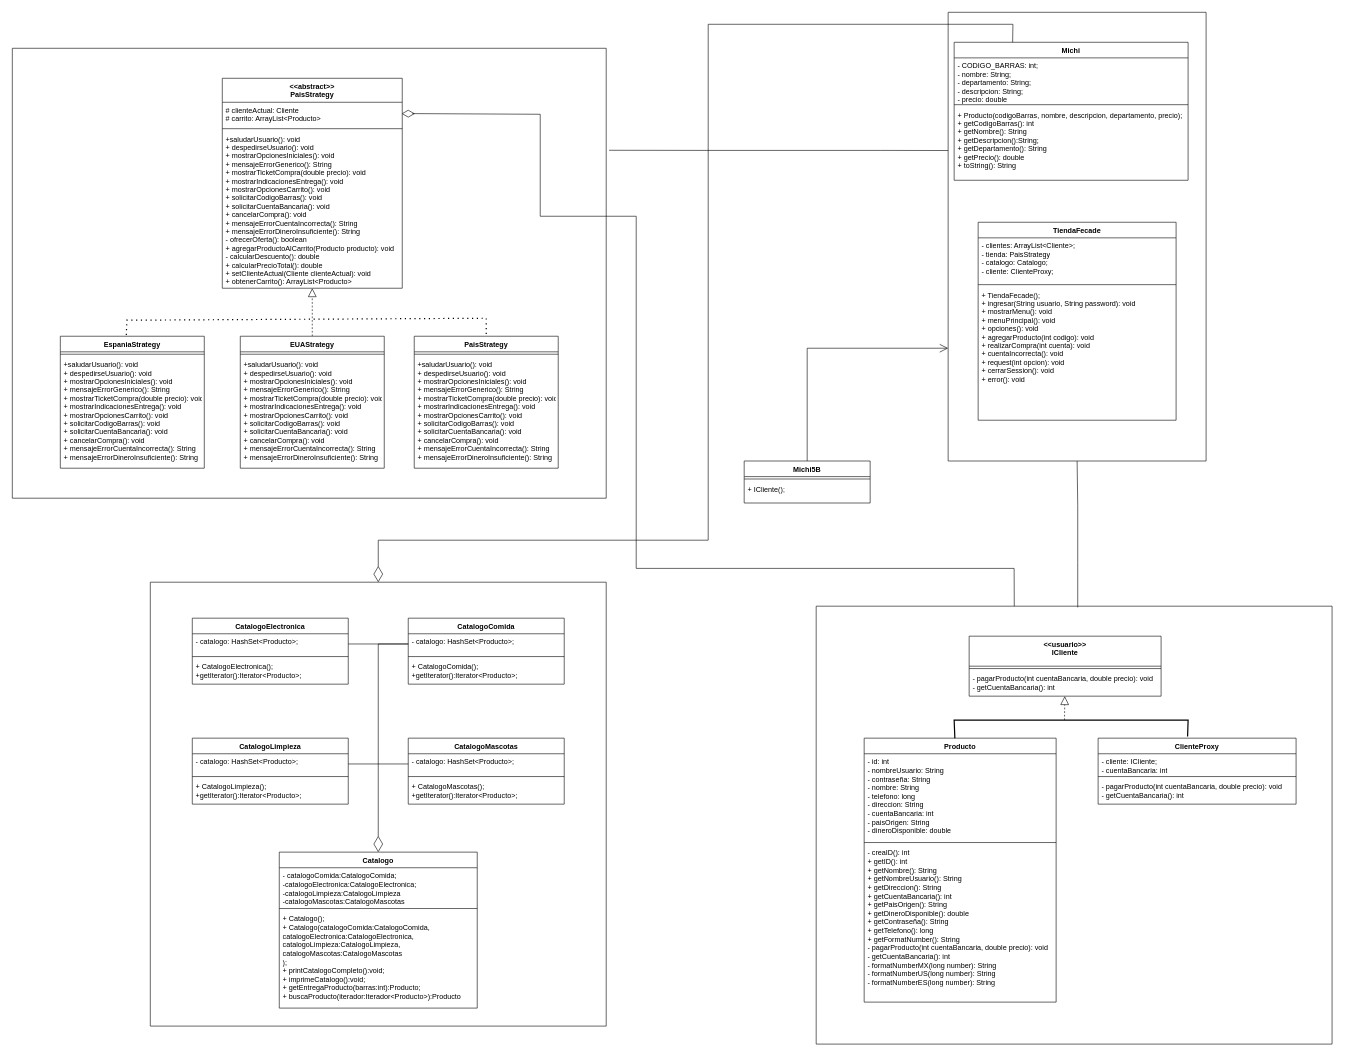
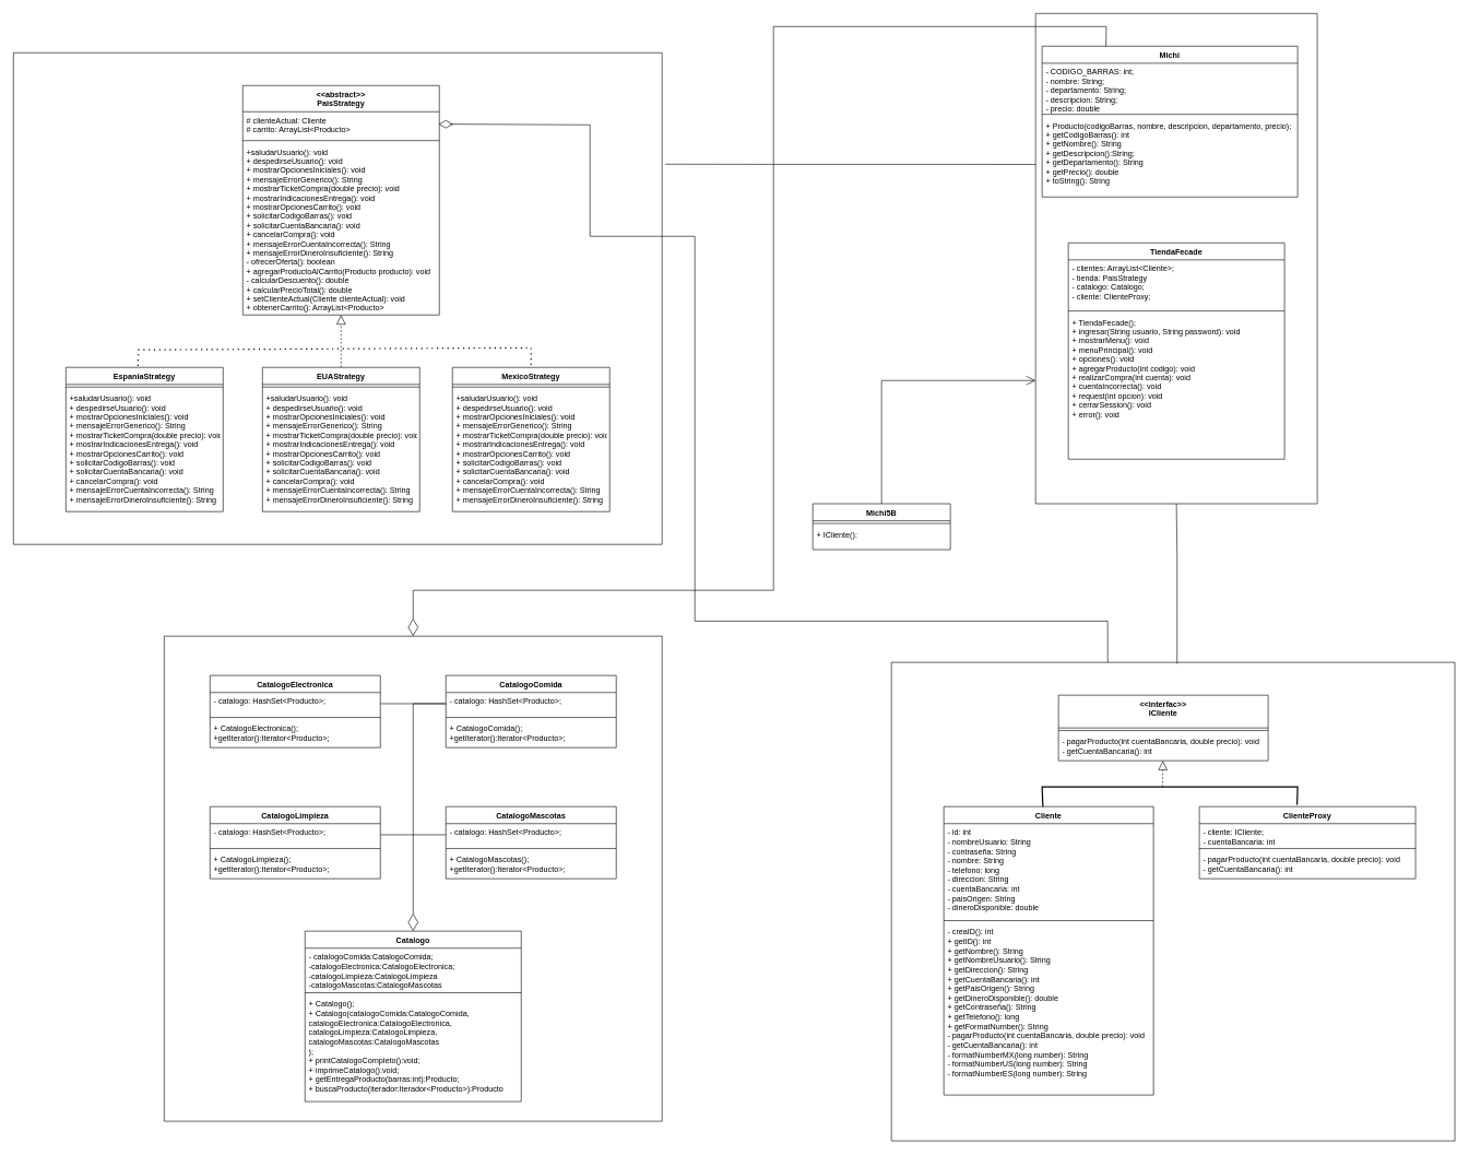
- <mxCell id="18" value="PaisStrategy" style="swimlane;fontStyle=1;align=center;verticalAlign=top;childLayout=stackLayout;horizontal=1;startSize=26;horizontalStack=0;resizeParent=1;resizeParentMax=0;resizeLast=0;collapsible=1;marginBottom=0;" parent="5" vertex="1"><mxGeometry x="670" y="480" width="240" height="220" as="geometry" /></mxCell>
+ <mxCell id="18" value="MexicoStrategy" style="swimlane;fontStyle=1;align=center;verticalAlign=top;childLayout=stackLayout;horizontal=1;startSize=26;horizontalStack=0;resizeParent=1;resizeParentMax=0;resizeLast=0;collapsible=1;marginBottom=0;" parent="5" vertex="1"><mxGeometry x="670" y="480" width="240" height="220" as="geometry" /></mxCell>
- <mxCell id="56" value="&amp;lt;&amp;lt;usuario&amp;gt;&amp;gt;&lt;br style=&quot;border-color: var(--border-color); padding: 0px; margin: 0px;&quot;&gt;ICliente" style="swimlane;fontStyle=1;align=center;verticalAlign=top;childLayout=stackLayout;horizontal=1;startSize=50;horizontalStack=0;resizeParent=1;resizeParentMax=0;resizeLast=0;collapsible=1;marginBottom=0;whiteSpace=wrap;html=1;" parent="1" vertex="1"><mxGeometry x="1615" y="1060" width="320" height="100" as="geometry" /></mxCell>
+ <mxCell id="56" value="&amp;lt;&amp;lt;interfac&amp;gt;&amp;gt;&lt;br style=&quot;border-color: var(--border-color); padding: 0px; margin: 0px;&quot;&gt;ICliente" style="swimlane;fontStyle=1;align=center;verticalAlign=top;childLayout=stackLayout;horizontal=1;startSize=50;horizontalStack=0;resizeParent=1;resizeParentMax=0;resizeLast=0;collapsible=1;marginBottom=0;whiteSpace=wrap;html=1;" parent="1" vertex="1"><mxGeometry x="1615" y="1060" width="320" height="100" as="geometry" /></mxCell>
- <mxCell id="59" value="Producto" style="swimlane;fontStyle=1;align=center;verticalAlign=top;childLayout=stackLayout;horizontal=1;startSize=26;horizontalStack=0;resizeParent=1;resizeParentMax=0;resizeLast=0;collapsible=1;marginBottom=0;whiteSpace=wrap;html=1;" parent="1" vertex="1"><mxGeometry x="1440" y="1230" width="320" height="440" as="geometry" /></mxCell>
+ <mxCell id="59" value="Cliente" style="swimlane;fontStyle=1;align=center;verticalAlign=top;childLayout=stackLayout;horizontal=1;startSize=26;horizontalStack=0;resizeParent=1;resizeParentMax=0;resizeLast=0;collapsible=1;marginBottom=0;whiteSpace=wrap;html=1;" parent="1" vertex="1"><mxGeometry x="1440" y="1230" width="320" height="440" as="geometry" /></mxCell>
